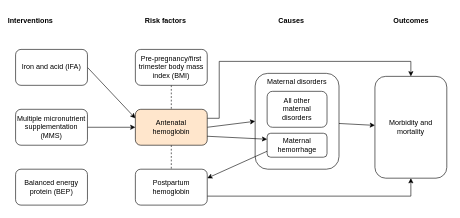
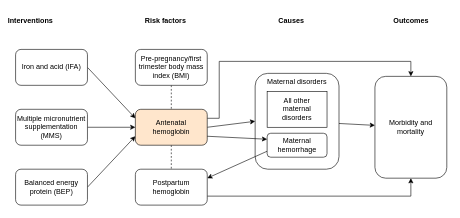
- <mxCell id="18" value="All other&lt;br&gt;maternal disorders" style="rounded=1;whiteSpace=wrap;html=1;" vertex="1" parent="1"><mxGeometry x="445" y="152" width="100" height="60" as="geometry" /></mxCell>
+ <mxCell id="18" value="All other&lt;br&gt;maternal disorders" style="whiteSpace=wrap;html=1;rounded=0;" vertex="1" parent="1"><mxGeometry x="445" y="152" width="100" height="60" as="geometry" /></mxCell>
+ <mxCell id="6" style="rounded=0;orthogonalLoop=1;jettySize=auto;html=1;entryX=0;entryY=0.75;entryDx=0;entryDy=0;exitX=1;exitY=0.5;exitDx=0;exitDy=0;" edge="1" parent="1" source="7" target="11"><mxGeometry relative="1" as="geometry" /></mxCell>
